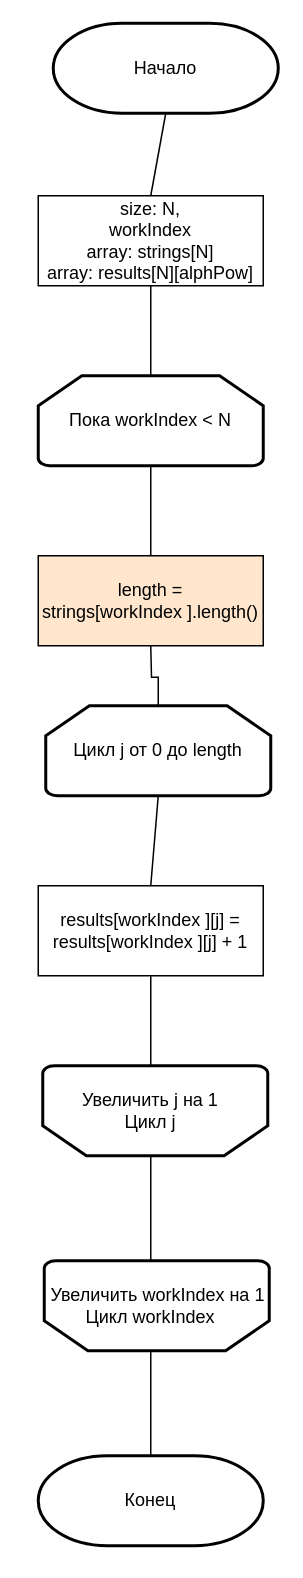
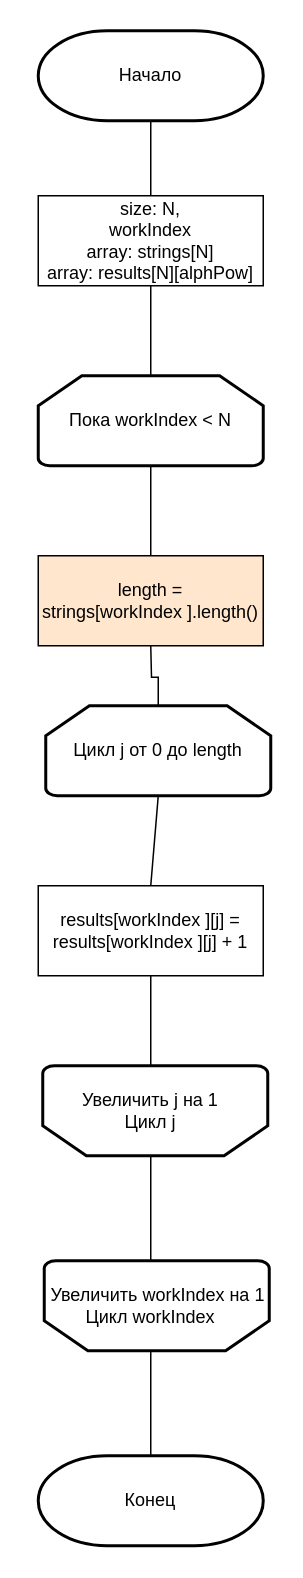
- <mxCell id="2" value="Начало" style="strokeWidth=2;html=1;shape=mxgraph.flowchart.terminator;whiteSpace=wrap;" vertex="1" parent="1"><mxGeometry x="35" y="15" width="150" height="60" as="geometry" /></mxCell>
+ <mxCell id="2" value="Начало" style="strokeWidth=2;html=1;shape=mxgraph.flowchart.terminator;whiteSpace=wrap;" vertex="1" parent="1"><mxGeometry x="25" y="20" width="150" height="60" as="geometry" /></mxCell>
